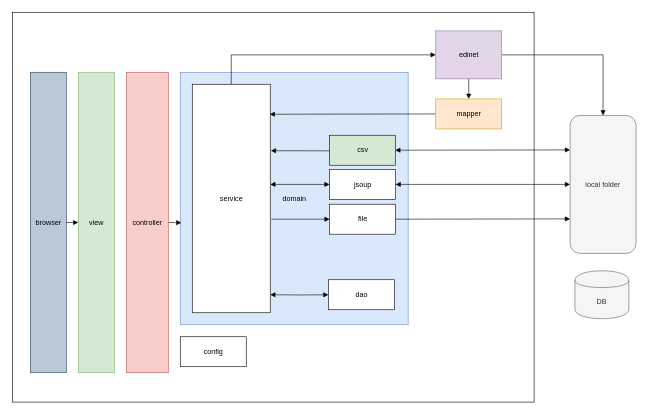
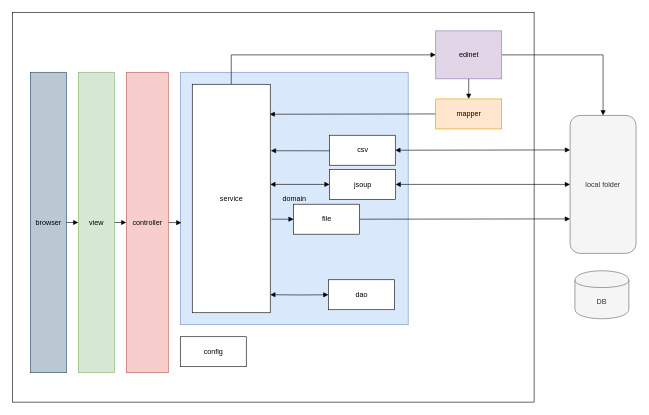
- <mxCell id="10" value="csv" style="html=1;fillColor=#d5e8d4;" vertex="1" parent="1"><mxGeometry x="548.5" y="225" width="110" height="50" as="geometry" /></mxCell>
+ <mxCell id="10" value="csv" style="html=1;" vertex="1" parent="1"><mxGeometry x="548.5" y="225" width="110" height="50" as="geometry" /></mxCell>
- <mxCell id="12" value="file" style="html=1;" vertex="1" parent="1"><mxGeometry x="549" y="340" width="110" height="50" as="geometry" /></mxCell>
+ <mxCell id="12" value="file" style="html=1;" vertex="1" parent="1"><mxGeometry x="489" y="340" width="110" height="50" as="geometry" /></mxCell>
+ <mxCell id="4" style="edgeStyle=none;rounded=0;orthogonalLoop=1;jettySize=auto;html=1;exitX=1;exitY=0.5;exitDx=0;exitDy=0;entryX=0;entryY=0.5;entryDx=0;entryDy=0;startArrow=none;startFill=0;endArrow=block;endFill=1;strokeColor=#000000;" edge="1" parent="1" source="5" target="30"><mxGeometry relative="1" as="geometry" /></mxCell>
